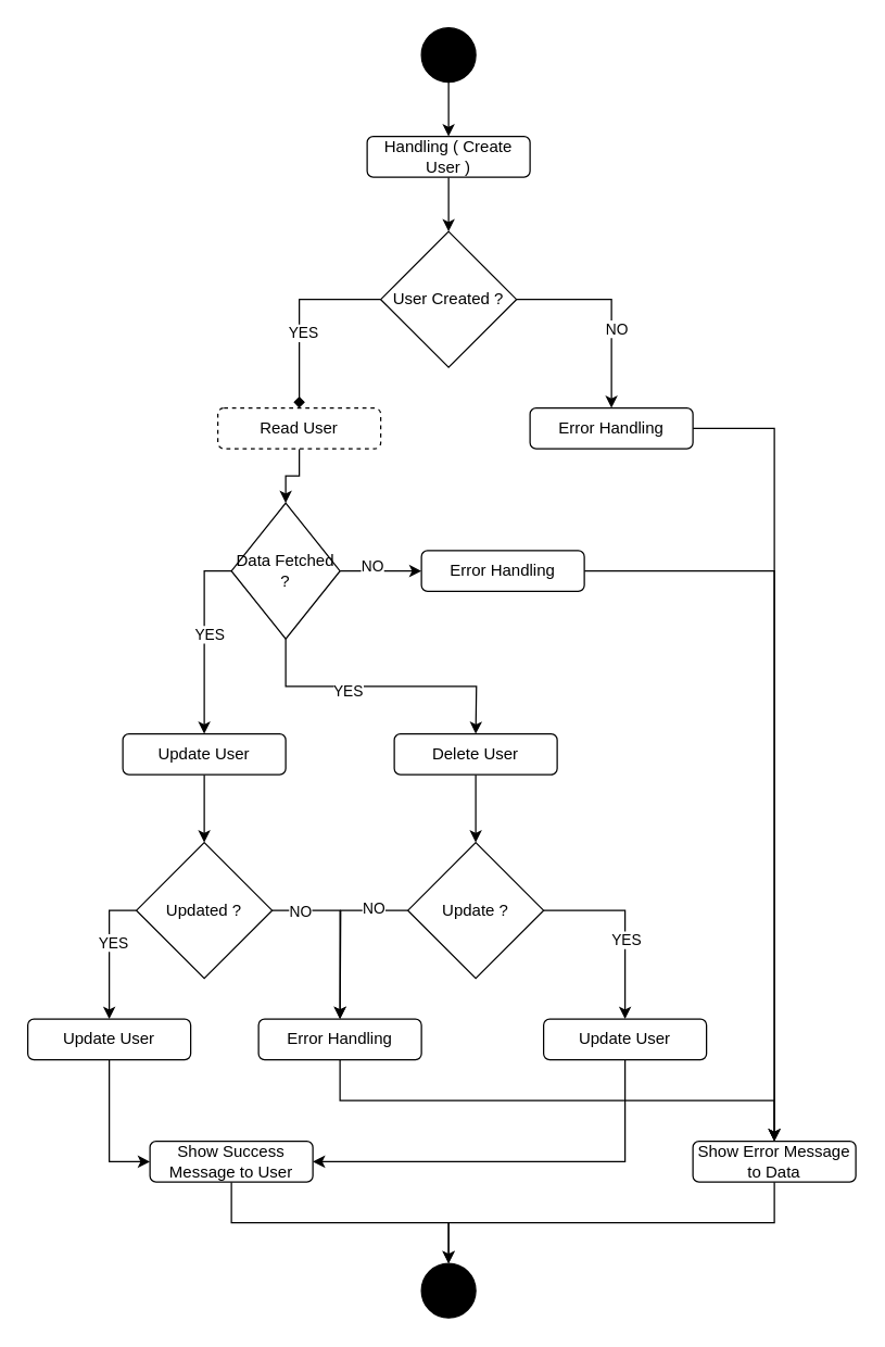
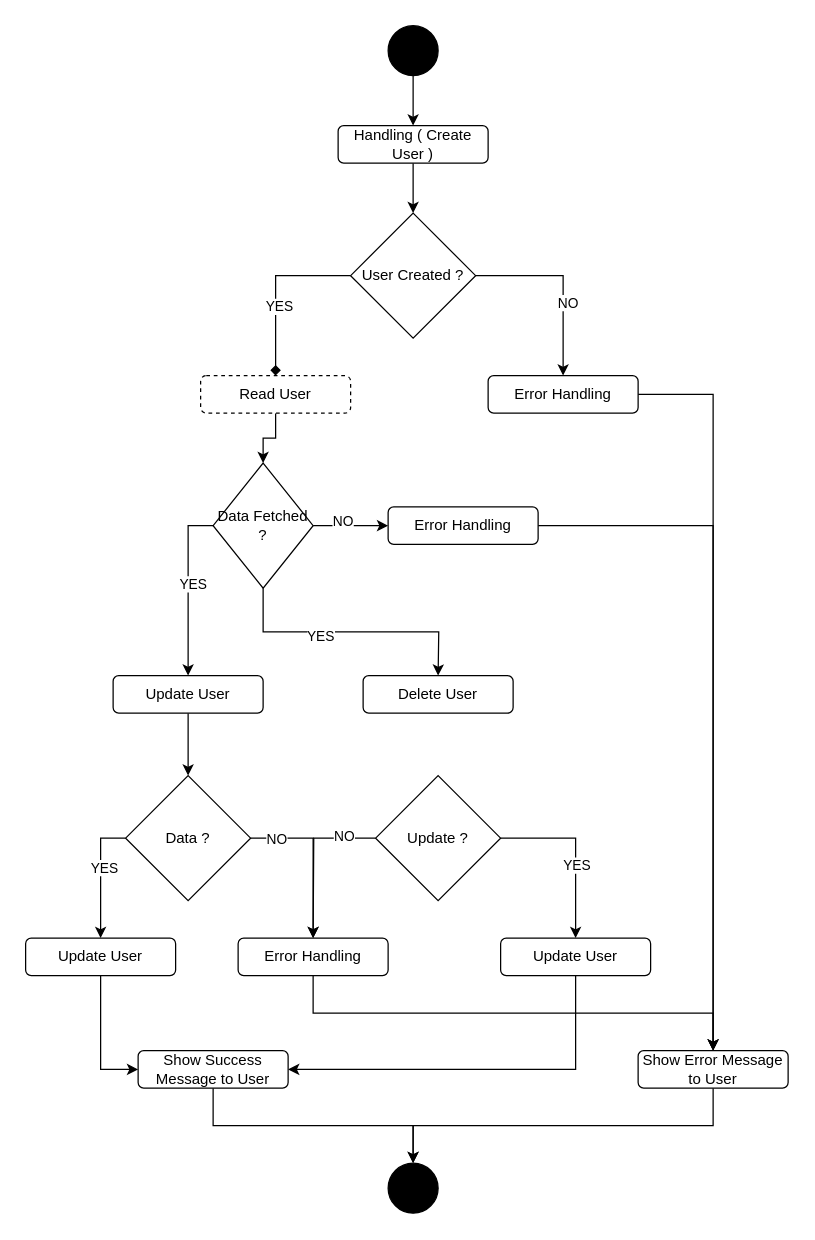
- <mxCell id="24" style="edgeStyle=orthogonalEdgeStyle;rounded=0;orthogonalLoop=1;jettySize=auto;html=1;exitX=0.5;exitY=1;exitDx=0;exitDy=0;entryX=0.5;entryY=0;entryDx=0;entryDy=0;" edge="1" parent="1" source="25" target="35"><mxGeometry relative="1" as="geometry" /></mxCell>
- <mxCell id="30" value="Updated ?" style="rhombus;whiteSpace=wrap;html=1;" vertex="1" parent="1"><mxGeometry x="100" y="620" width="100" height="100" as="geometry" /></mxCell>
+ <mxCell id="30" value="Data ?" style="rhombus;whiteSpace=wrap;html=1;" vertex="1" parent="1"><mxGeometry x="100" y="620" width="100" height="100" as="geometry" /></mxCell>
- <mxCell id="45" value="Show Error Message to Data" style="rounded=1;whiteSpace=wrap;html=1;" vertex="1" parent="1"><mxGeometry x="510" y="840" width="120" height="30" as="geometry" /></mxCell>
+ <mxCell id="45" value="Show Error Message to User" style="rounded=1;whiteSpace=wrap;html=1;" vertex="1" parent="1"><mxGeometry x="510" y="840" width="120" height="30" as="geometry" /></mxCell>
